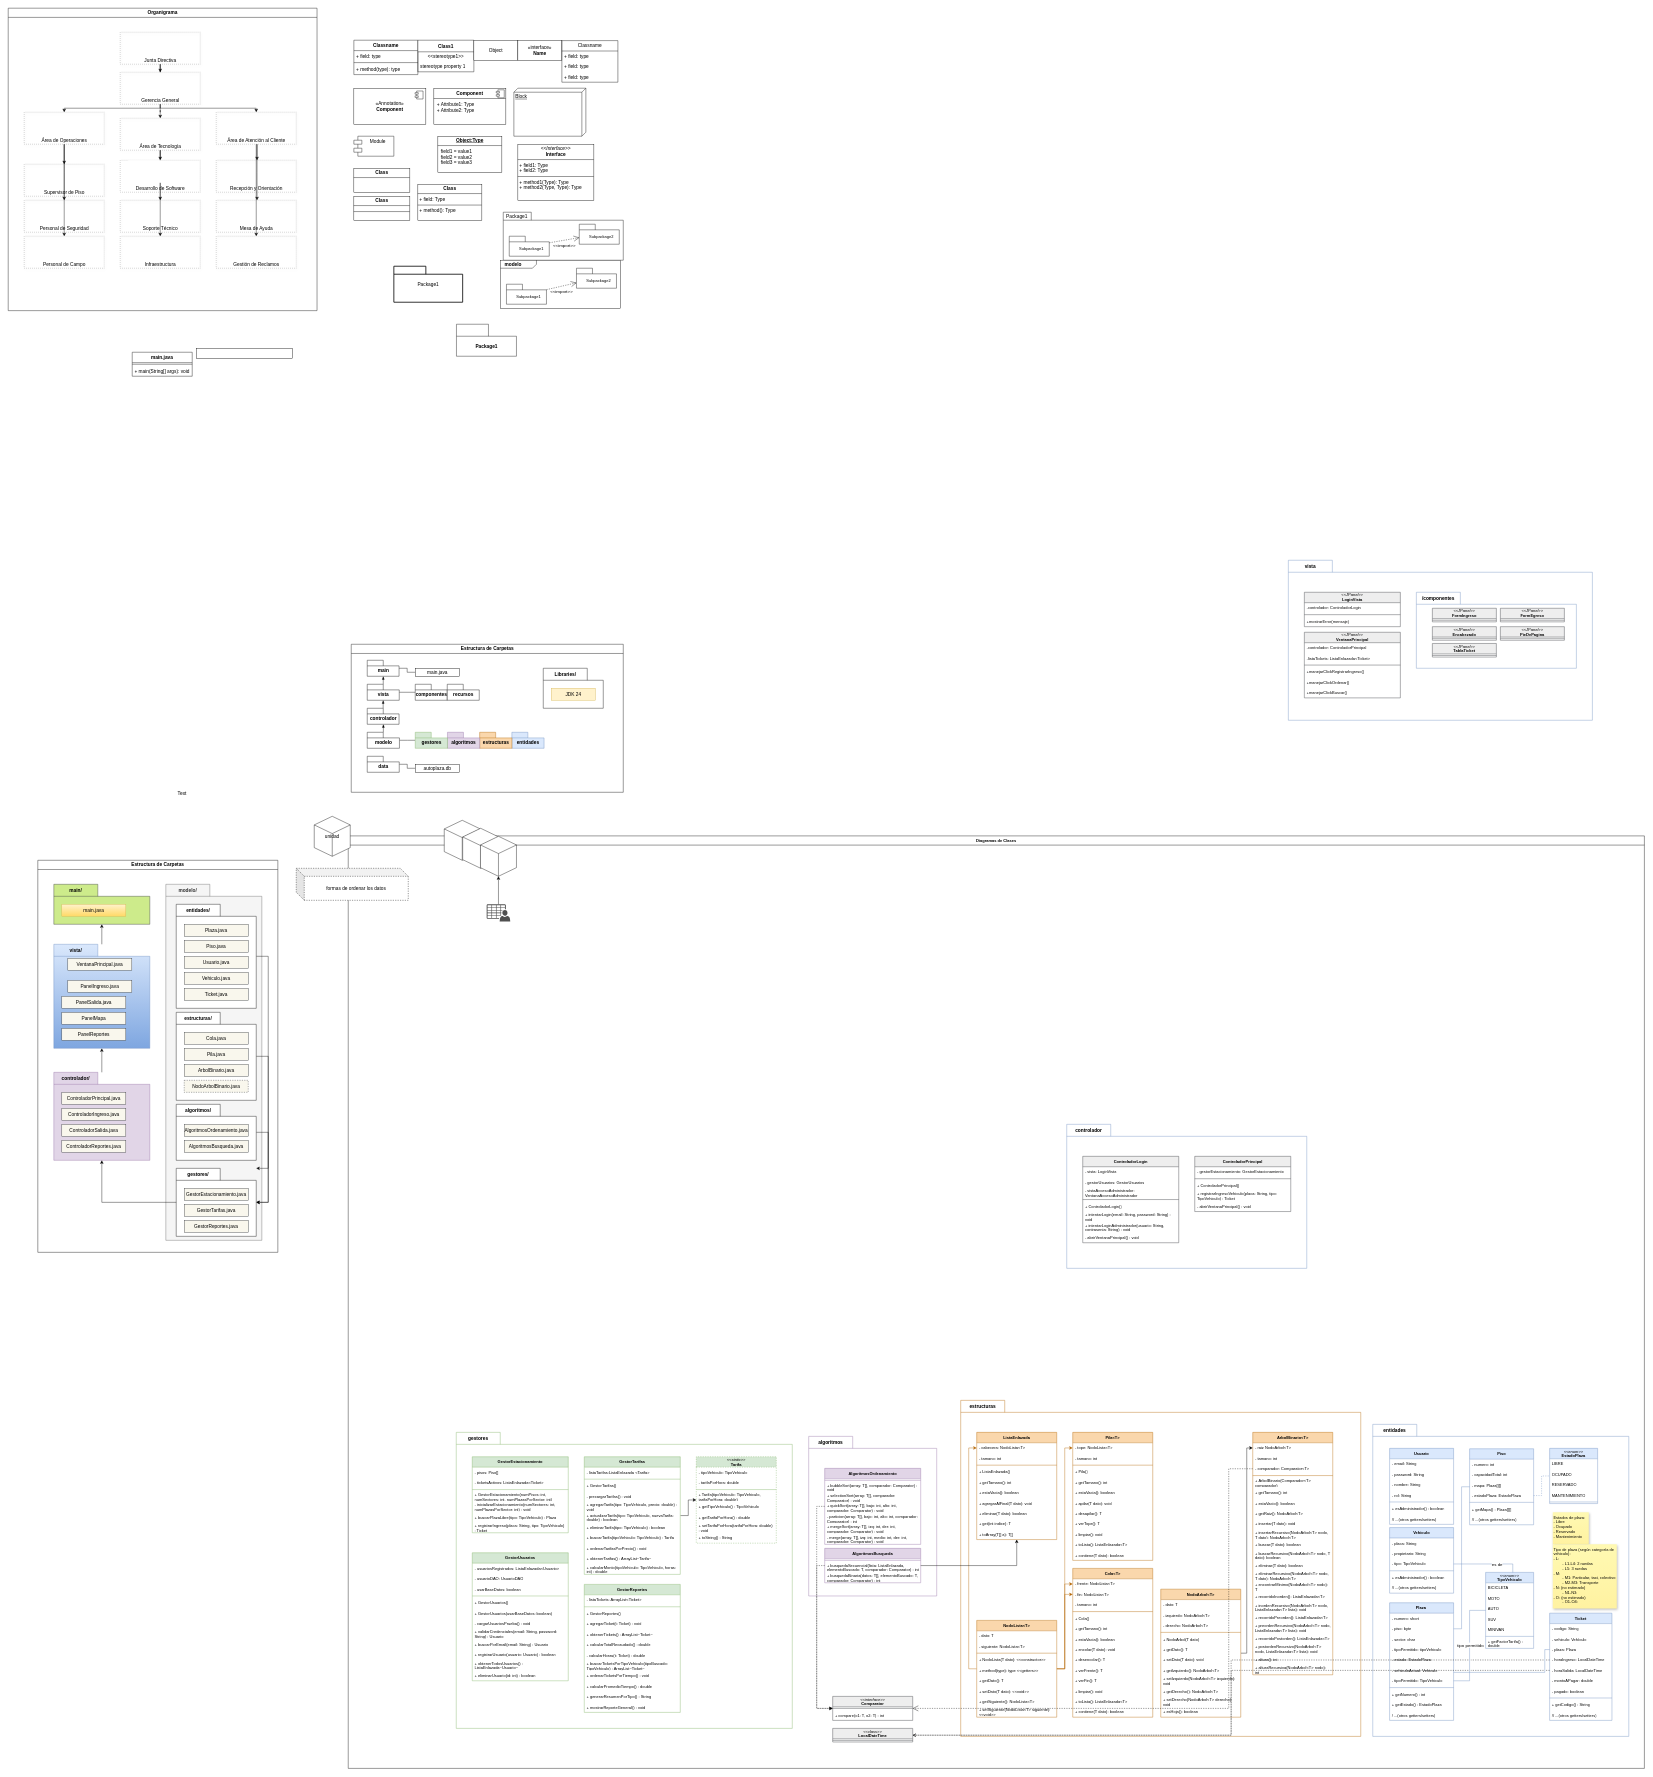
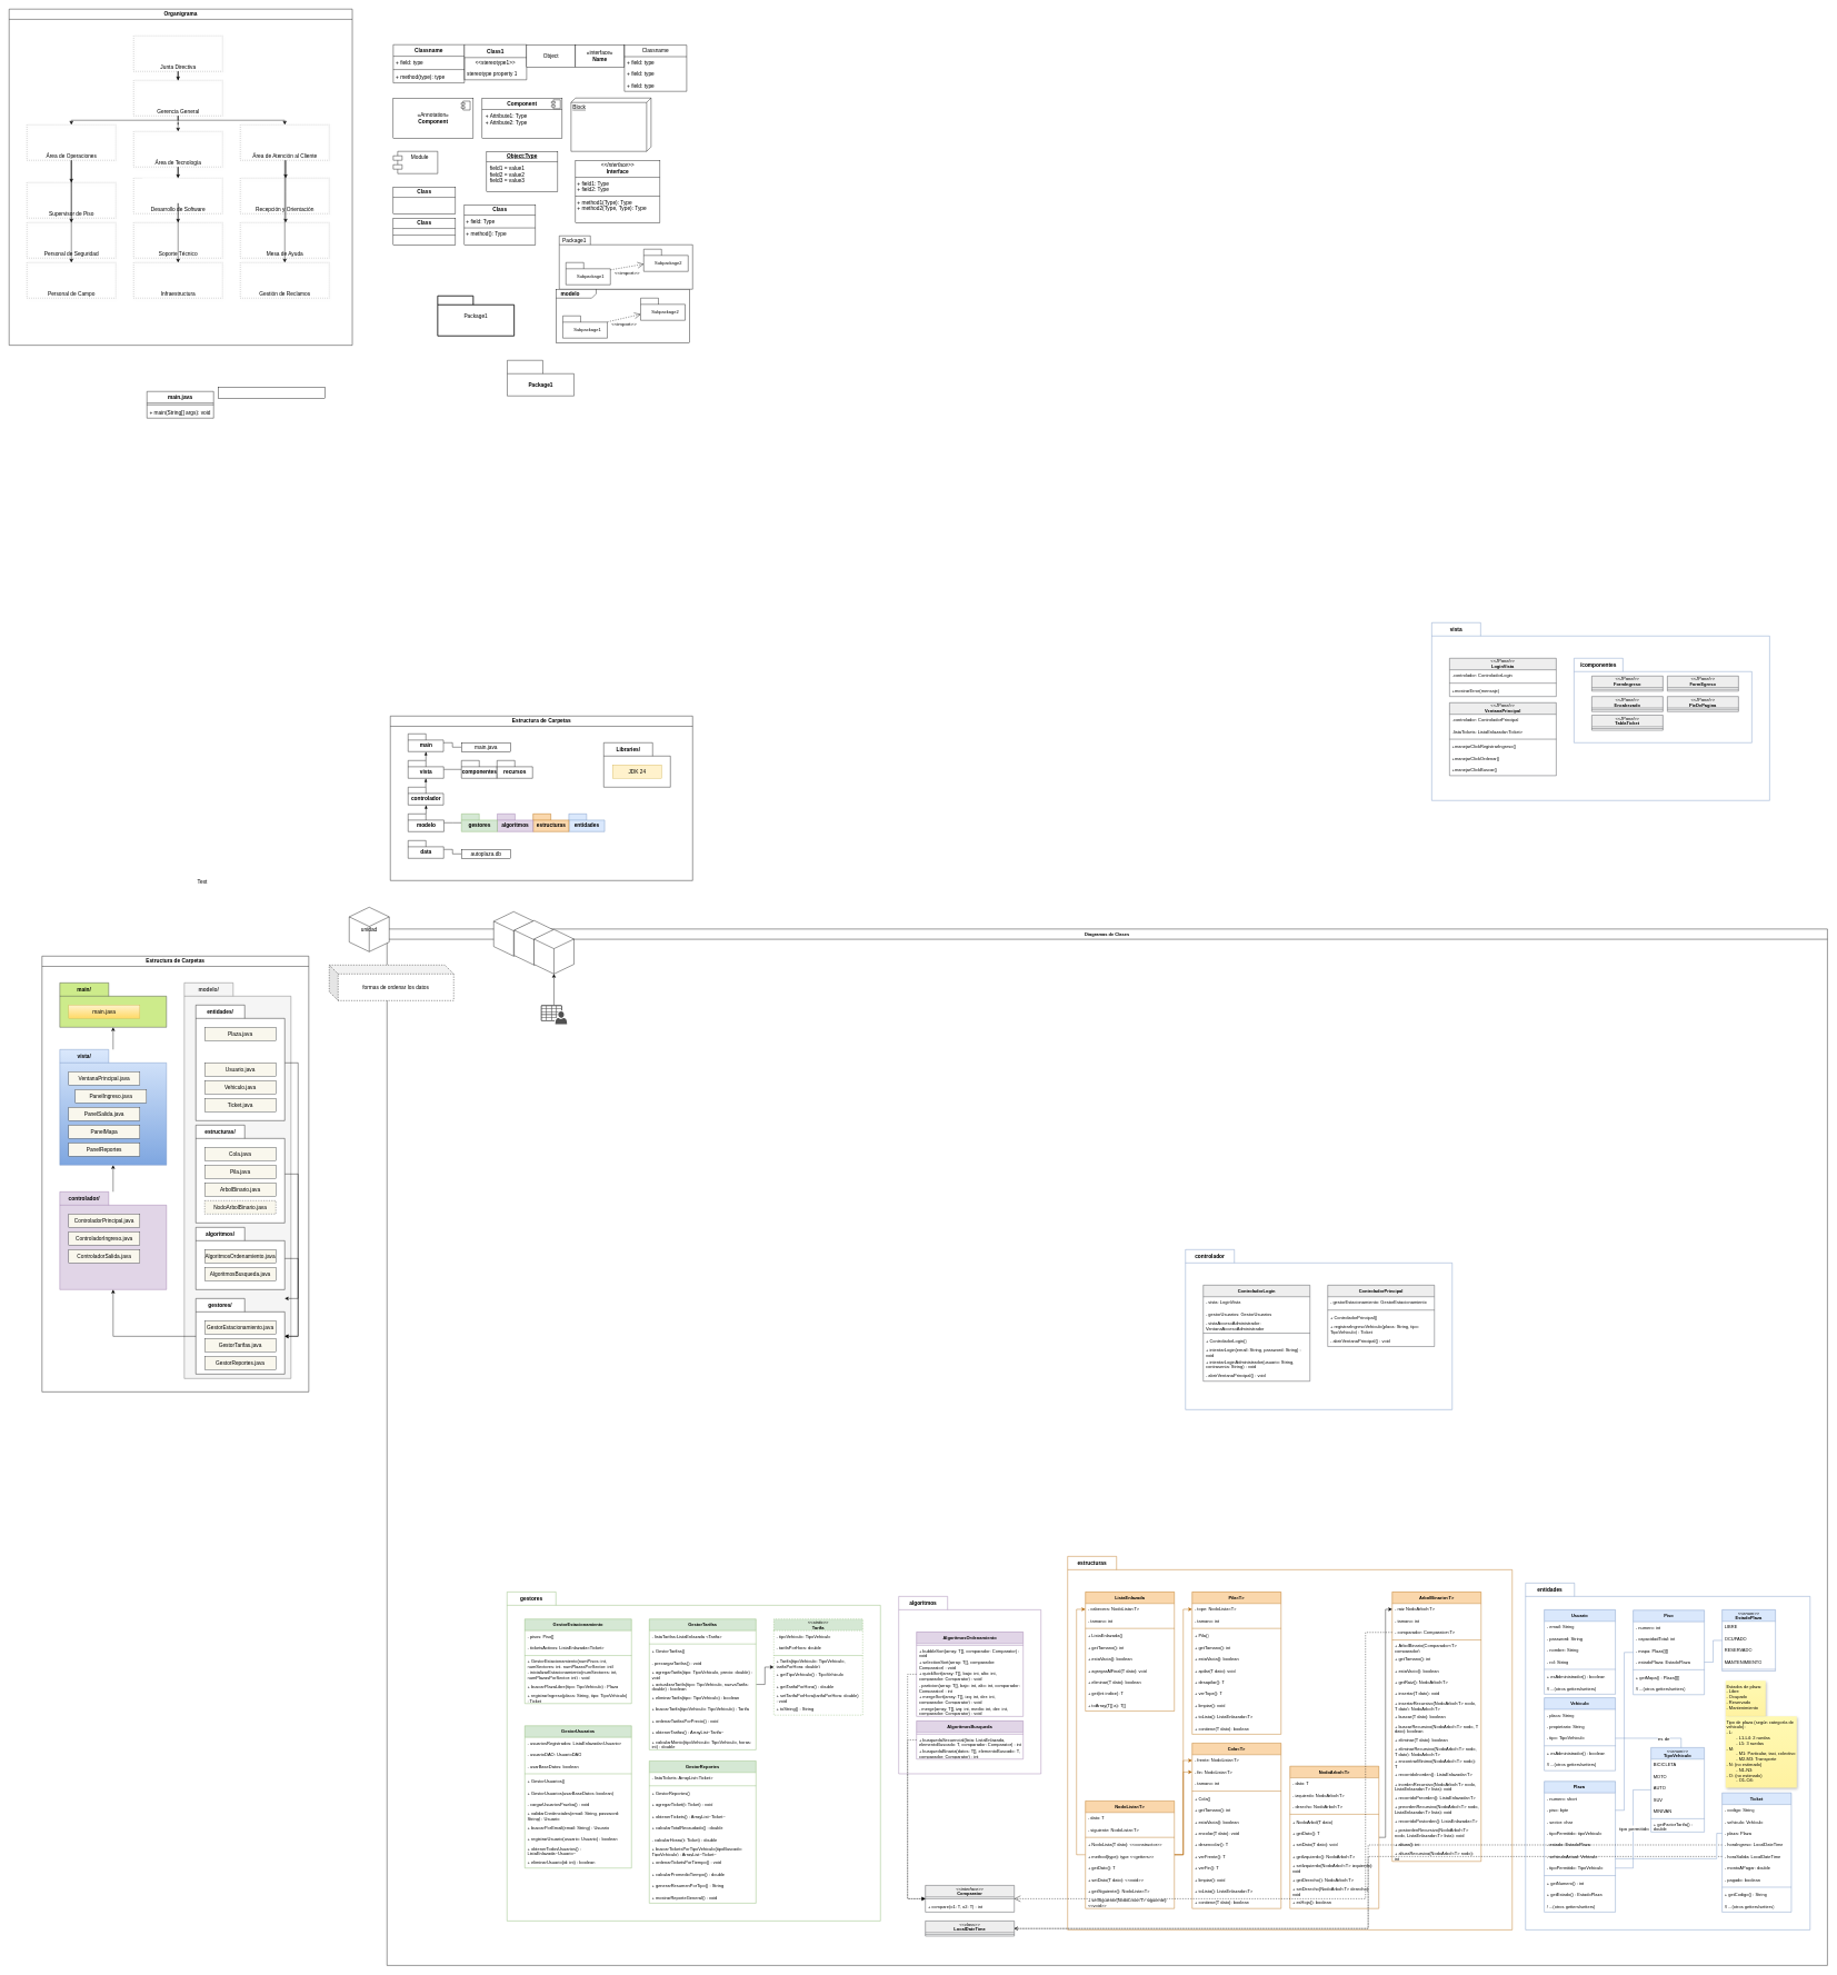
- <mxCell id="467" value="Piso.java" style="html=1;whiteSpace=wrap;imageAspect=1;fillColor=#f9f7ed;strokeColor=#36393d;" parent="465" vertex="1"><mxGeometry x="20" y="90.0" width="160" height="30" as="geometry" /></mxCell>
- <mxCell id="487" value="VentanaPrincipal.java" style="html=1;whiteSpace=wrap;fillColor=#f9f7ed;strokeColor=#36393d;" parent="486" vertex="1"><mxGeometry x="35" y="35" width="160" height="30" as="geometry" /></mxCell>
+ <mxCell id="487" value="VentanaPrincipal.java" style="html=1;whiteSpace=wrap;fillColor=#f9f7ed;strokeColor=#36393d;" parent="486" vertex="1"><mxGeometry x="20" y="50" width="160" height="30" as="geometry" /></mxCell>
- <mxCell id="484" value="ControladorReportes.java" style="html=1;whiteSpace=wrap;fillColor=#f9f7ed;strokeColor=#36393d;" parent="480" vertex="1"><mxGeometry x="20" y="170" width="160" height="30" as="geometry" /></mxCell>
- <mxCell id="203" style="edgeStyle=elbowEdgeStyle;rounded=0;orthogonalLoop=1;jettySize=auto;html=1;fillColor=#dae8fc;strokeColor=#6c8ebf;startArrow=none;startFill=0;endArrow=none;endFill=0;dashed=1;" parent="134" source="153" target="176" edge="1"><mxGeometry relative="1" as="geometry" /></mxCell>
+ <mxCell id="203" style="edgeStyle=elbowEdgeStyle;rounded=0;orthogonalLoop=1;jettySize=auto;html=1;fillColor=#dae8fc;strokeColor=#6c8ebf;startArrow=none;startFill=0;endArrow=none;endFill=0;" parent="134" source="153" target="176" edge="1"><mxGeometry relative="1" as="geometry" /></mxCell>
- <mxCell id="309" style="edgeStyle=orthogonalEdgeStyle;rounded=0;orthogonalLoop=1;jettySize=auto;html=1;" parent="133" source="305" target="244" edge="1"><mxGeometry relative="1" as="geometry" /></mxCell>
